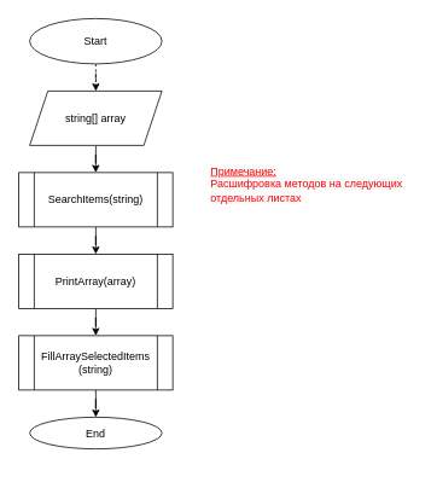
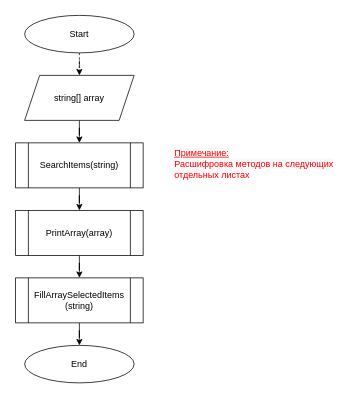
- <mxCell id="14" value="&lt;span style=&quot;font-family: &amp;#34;helvetica&amp;#34; ; font-style: normal ; letter-spacing: normal ; text-align: center ; text-indent: 0px ; text-transform: none ; word-spacing: 0px ; background-color: rgb(248 , 249 , 250) ; display: inline ; float: none ; font-weight: normal&quot;&gt;&lt;font style=&quot;font-size: 12px&quot;&gt;&lt;u&gt;Примечание:&lt;br&gt;&lt;/u&gt;Расшифровка методов на следующих отдельных листах&lt;/font&gt;&lt;/span&gt;" style="text;whiteSpace=wrap;html=1;fontStyle=1;fontColor=#FF0000;" parent="1" vertex="1"><mxGeometry x="230" y="175" width="230" height="70" as="geometry" /></mxCell>
+ <mxCell id="14" value="&lt;span style=&quot;font-family: &amp;#34;helvetica&amp;#34; ; font-style: normal ; letter-spacing: normal ; text-align: center ; text-indent: 0px ; text-transform: none ; word-spacing: 0px ; background-color: rgb(248 , 249 , 250) ; display: inline ; float: none ; font-weight: normal&quot;&gt;&lt;font style=&quot;font-size: 12px&quot;&gt;&lt;u&gt;Примечание:&lt;br&gt;&lt;/u&gt;Расшифровка методов на следующих отдельных листах&lt;/font&gt;&lt;/span&gt;" style="text;whiteSpace=wrap;html=1;fontStyle=1;fontColor=#FF0000;" parent="1" vertex="1"><mxGeometry x="230" y="190" width="230" height="70" as="geometry" /></mxCell>
- <mxCell id="13" value="End" style="ellipse;whiteSpace=wrap;html=1;" parent="1" vertex="1"><mxGeometry x="32" y="460" width="146" height="35" as="geometry" /></mxCell>
+ <mxCell id="13" value="End" style="ellipse;whiteSpace=wrap;html=1;" parent="1" vertex="1"><mxGeometry x="32" y="460" width="146" height="50" as="geometry" /></mxCell>
